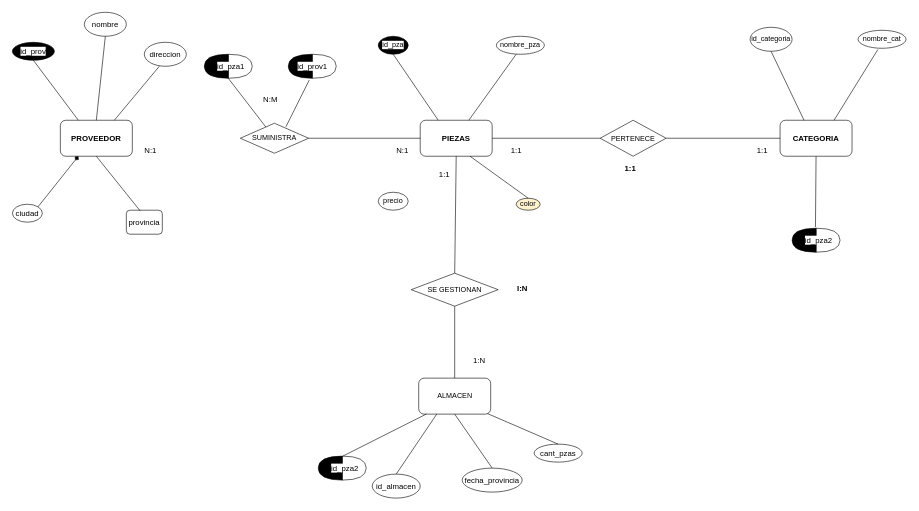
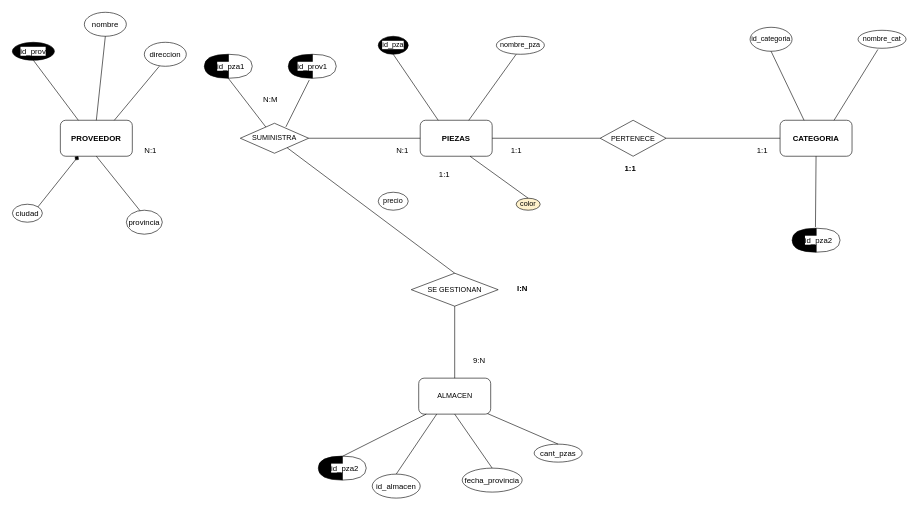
- <mxCell id="40" value="" style="endArrow=none;html=1;rounded=0;entryX=0.5;entryY=1;entryDx=0;entryDy=0;exitX=0.5;exitY=0;exitDx=0;exitDy=0;" edge="1" parent="1" source="38" target="4"><mxGeometry width="50" height="50" relative="1" as="geometry"><mxPoint x="740" y="400" as="sourcePoint" /><mxPoint x="790" y="350" as="targetPoint" /></mxGeometry></mxCell>
+ <mxCell id="40" value="" style="endArrow=none;html=1;rounded=0;exitX=0.5;exitY=0;exitDx=0;exitDy=0;" edge="1" parent="1" source="38" target="3"><mxGeometry width="50" height="50" relative="1" as="geometry"><mxPoint x="740" y="400" as="sourcePoint" /><mxPoint x="790" y="350" as="targetPoint" /></mxGeometry></mxCell>
- <mxCell id="14" value="provincia" style="whiteSpace=wrap;html=1;fontSize=13;rounded=1;" parent="1" vertex="1"><mxGeometry x="210" y="350" width="60" height="40" as="geometry" /></mxCell>
+ <mxCell id="14" value="provincia" style="ellipse;whiteSpace=wrap;html=1;fontSize=13;" parent="1" vertex="1"><mxGeometry x="210" y="350" width="60" height="40" as="geometry" /></mxCell>
- <mxCell id="54" value="1:N" style="text;html=1;align=center;verticalAlign=middle;resizable=0;points=[];autosize=1;strokeColor=none;fillColor=none;fontSize=13;" vertex="1" parent="1"><mxGeometry x="777.5" y="590" width="40" height="20" as="geometry" /></mxCell>
+ <mxCell id="54" value="9:N" style="text;html=1;align=center;verticalAlign=middle;resizable=0;points=[];autosize=1;strokeColor=none;fillColor=none;fontSize=13;" vertex="1" parent="1"><mxGeometry x="777.5" y="590" width="40" height="20" as="geometry" /></mxCell>
